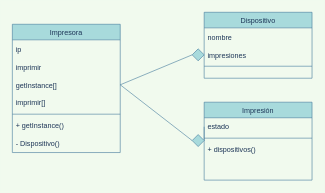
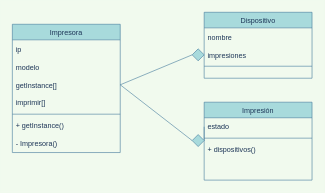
- <mxCell id="4" value="imprimir" style="text;strokeColor=none;fillColor=none;align=left;verticalAlign=middle;spacingLeft=4;spacingRight=4;overflow=hidden;points=[[0,0.5],[1,0.5]];portConstraint=eastwest;rotatable=0;rounded=0;fontColor=#1D3557;" parent="2" vertex="1"><mxGeometry y="56" width="180" height="30" as="geometry" /></mxCell>
+ <mxCell id="4" value="modelo" style="text;strokeColor=none;fillColor=none;align=left;verticalAlign=middle;spacingLeft=4;spacingRight=4;overflow=hidden;points=[[0,0.5],[1,0.5]];portConstraint=eastwest;rotatable=0;rounded=0;fontColor=#1D3557;" parent="2" vertex="1"><mxGeometry y="56" width="180" height="30" as="geometry" /></mxCell>
- <mxCell id="9" value="- Dispositivo()" style="text;strokeColor=none;fillColor=none;align=left;verticalAlign=middle;spacingLeft=4;spacingRight=4;overflow=hidden;points=[[0,0.5],[1,0.5]];portConstraint=eastwest;rotatable=0;fontColor=#1D3557;" vertex="1" parent="2"><mxGeometry y="184" width="180" height="30" as="geometry" /></mxCell>
+ <mxCell id="9" value="- Impresora()" style="text;strokeColor=none;fillColor=none;align=left;verticalAlign=middle;spacingLeft=4;spacingRight=4;overflow=hidden;points=[[0,0.5],[1,0.5]];portConstraint=eastwest;rotatable=0;fontColor=#1D3557;" vertex="1" parent="2"><mxGeometry y="184" width="180" height="30" as="geometry" /></mxCell>
